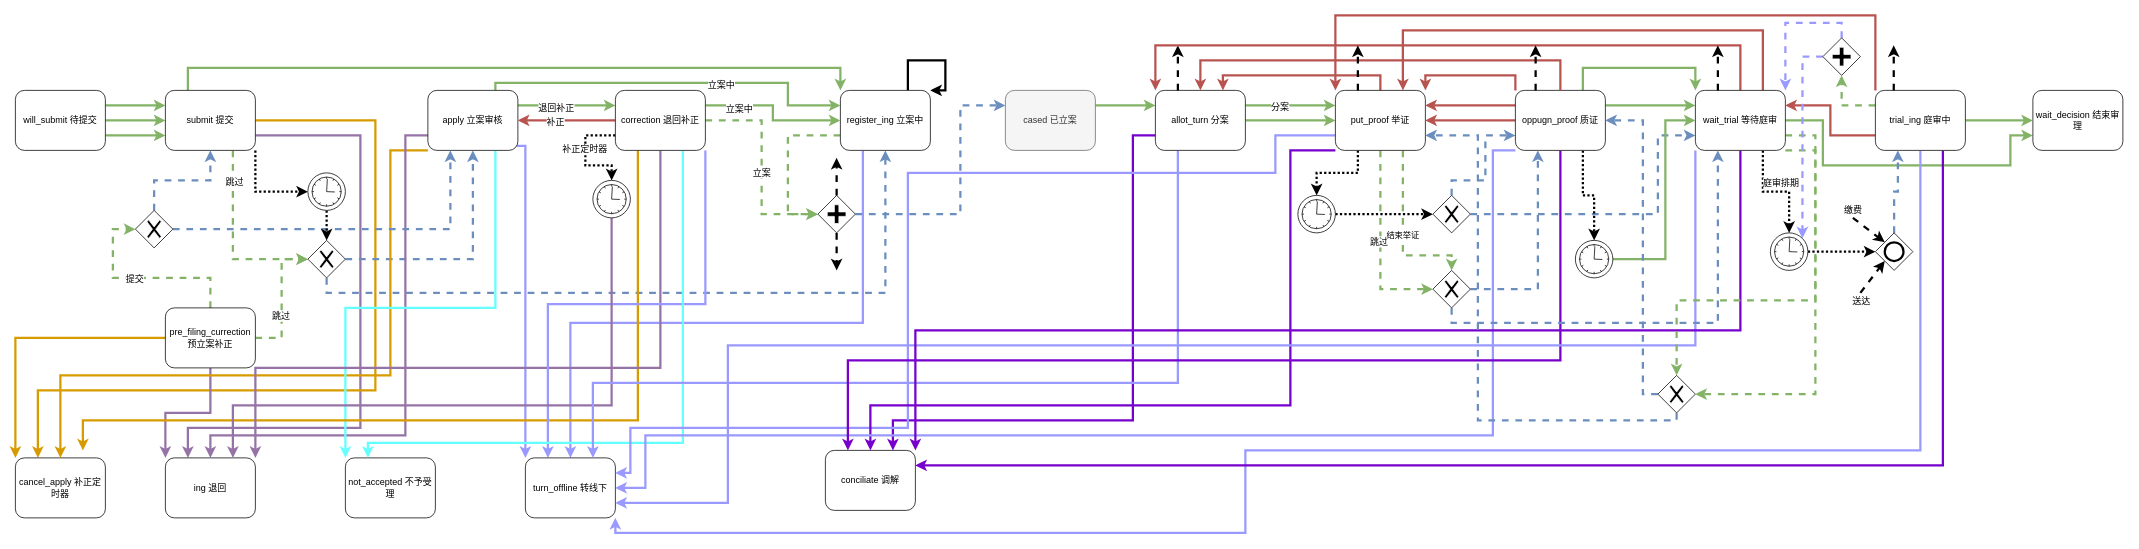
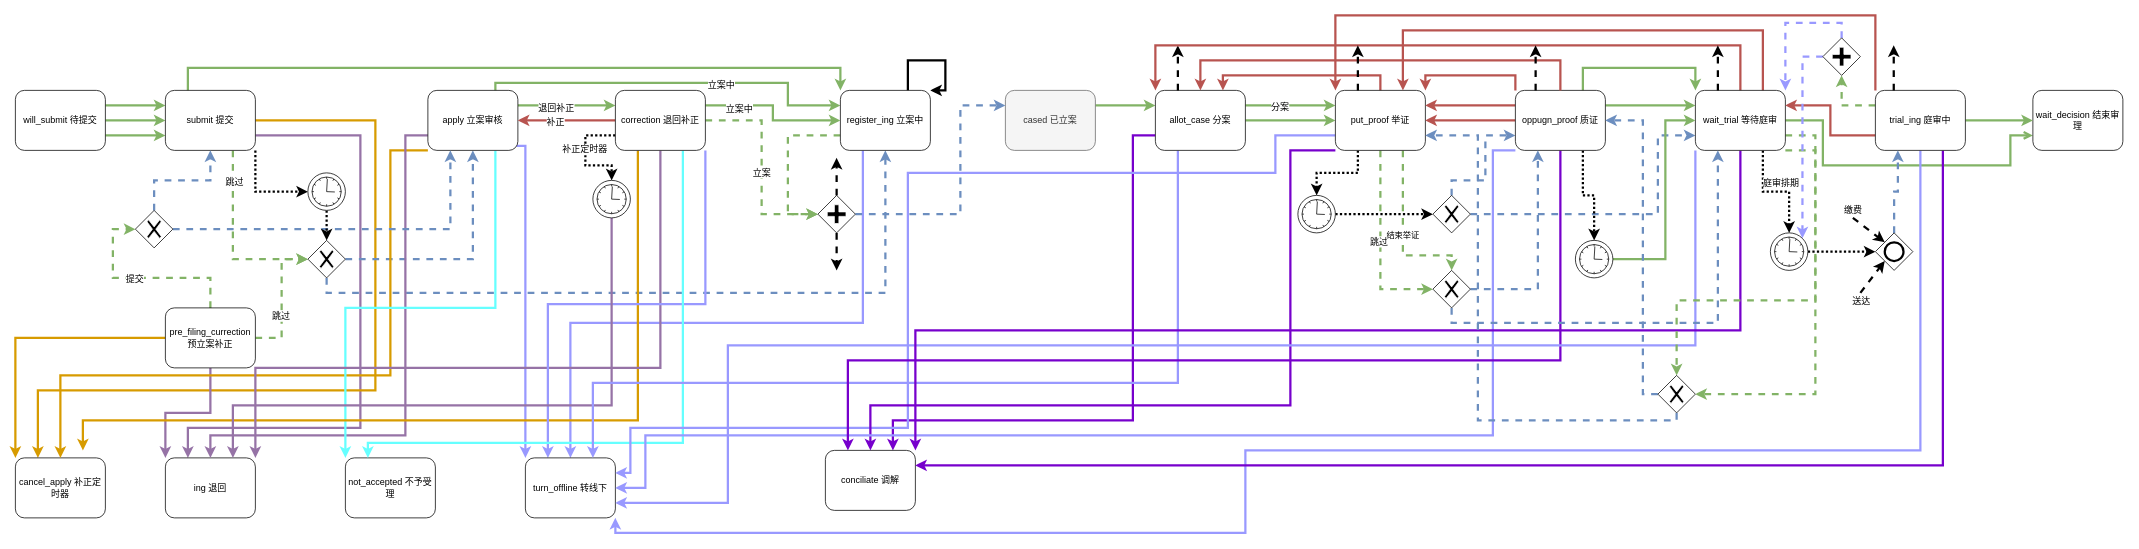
- <mxCell id="71" value="allot_turn 分案" style="shape=ext;rounded=1;html=1;whiteSpace=wrap;" parent="1" vertex="1"><mxGeometry x="1540" width="120" height="80" as="geometry" y="120" /></mxCell>
+ <mxCell id="71" value="allot_case 分案" style="shape=ext;rounded=1;html=1;whiteSpace=wrap;" parent="1" vertex="1"><mxGeometry x="1540" width="120" height="80" as="geometry" y="120" /></mxCell>
- <mxCell id="96" style="edgeStyle=orthogonalEdgeStyle;rounded=0;orthogonalLoop=1;jettySize=auto;html=1;exitX=1;exitY=0.5;exitDx=0;exitDy=0;entryX=0;entryY=0.75;entryDx=0;entryDy=0;strokeColor=#82b366;strokeWidth=3;fillColor=#d5e8d4;" parent="1" source="106" target="114" edge="1"><mxGeometry relative="1" as="geometry"><Array as="points"><mxPoint x="2430" y="160" /><mxPoint x="2430" y="220" /><mxPoint x="2680" y="220" /><mxPoint x="2680" y="180" /></Array></mxGeometry></mxCell>
+ <mxCell id="96" style="edgeStyle=orthogonalEdgeStyle;rounded=0;orthogonalLoop=1;jettySize=auto;html=1;exitX=1;exitY=0.5;exitDx=0;exitDy=0;entryX=0;entryY=0.75;entryDx=0;entryDy=0;strokeColor=#82b366;strokeWidth=3;fillColor=#d5e8d4;endArrow=open;" parent="1" source="106" target="114" edge="1"><mxGeometry relative="1" as="geometry"><Array as="points"><mxPoint x="2430" y="160" /><mxPoint x="2430" y="220" /><mxPoint x="2680" y="220" /><mxPoint x="2680" y="180" /></Array></mxGeometry></mxCell>
